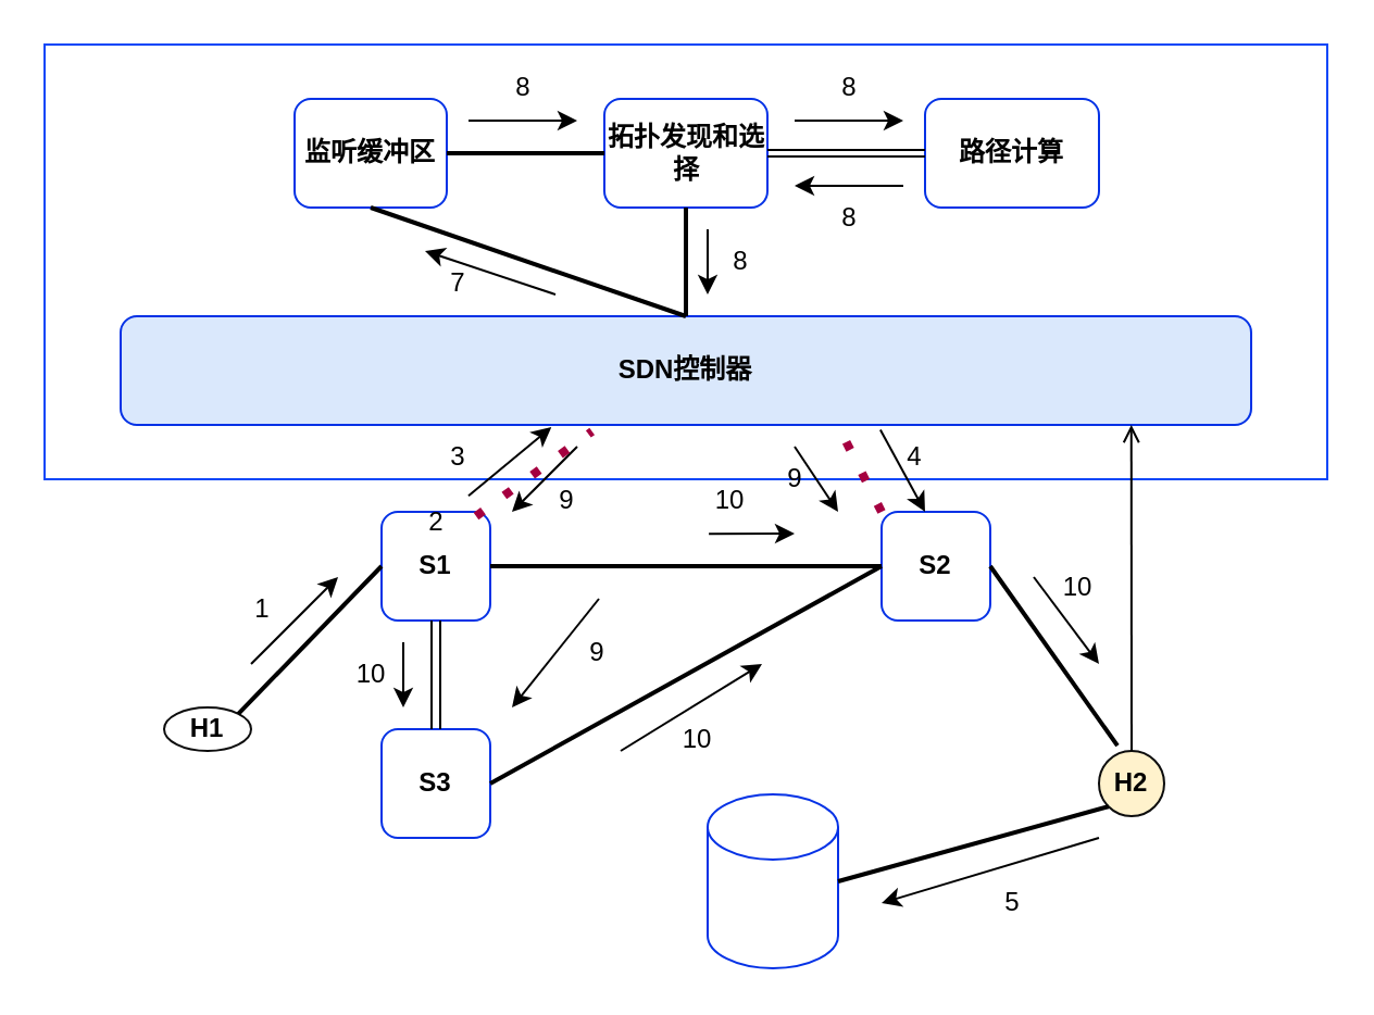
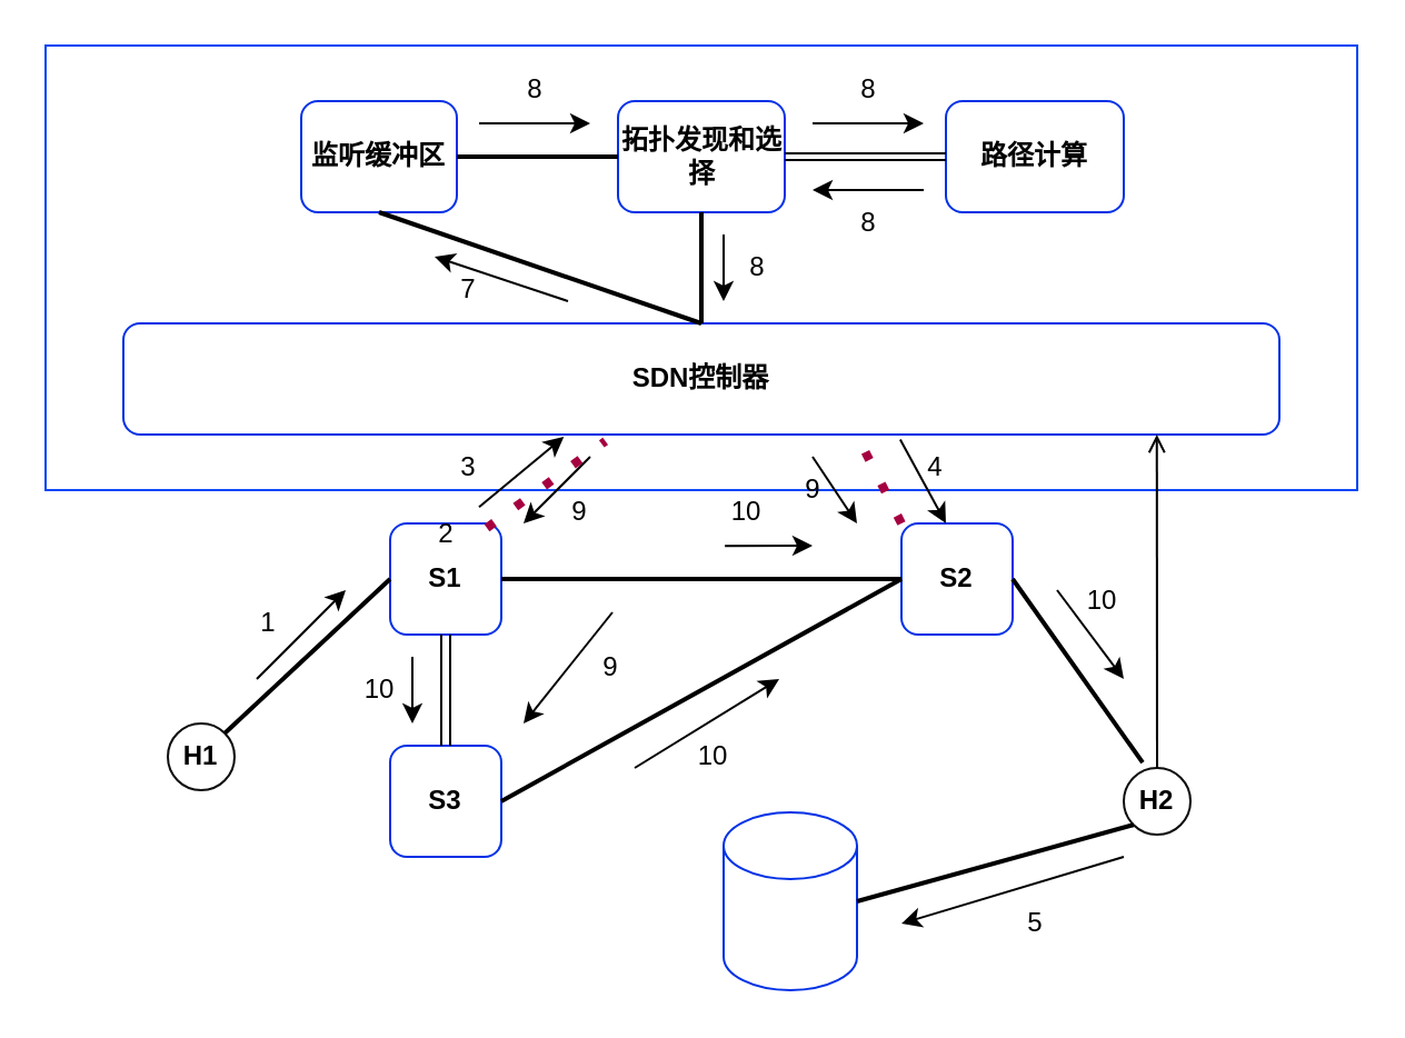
- <mxCell id="6" value="&lt;b&gt;SDN控制器&lt;/b&gt;" style="rounded=1;whiteSpace=wrap;html=1;strokeColor=#0532e6;fillColor=#dae8fc;" vertex="1" parent="1"><mxGeometry x="55" y="145" width="520" height="50" as="geometry" /></mxCell>
+ <mxCell id="6" value="&lt;b&gt;SDN控制器&lt;/b&gt;" style="rounded=1;whiteSpace=wrap;html=1;strokeColor=#0532e6;" vertex="1" parent="1"><mxGeometry x="55" y="145" width="520" height="50" as="geometry" /></mxCell>
- <mxCell id="11" value="&lt;b&gt;H1&lt;/b&gt;" style="ellipse;whiteSpace=wrap;html=1;aspect=fixed;strokeColor=#0d0d0d;rounded=1;gradientColor=none;" vertex="1" parent="1"><mxGeometry x="75" y="325" width="40" height="20" as="geometry" /></mxCell>
+ <mxCell id="11" value="&lt;b&gt;H1&lt;/b&gt;" style="ellipse;whiteSpace=wrap;html=1;aspect=fixed;strokeColor=#0d0d0d;rounded=1;gradientColor=none;" vertex="1" parent="1"><mxGeometry x="75" y="325" width="30" height="30" as="geometry" /></mxCell>
- <mxCell id="12" value="&lt;b&gt;H2&lt;/b&gt;" style="ellipse;whiteSpace=wrap;html=1;aspect=fixed;strokeColor=#0d0d0d;rounded=1;fillColor=#fff2cc;" vertex="1" parent="1"><mxGeometry x="505" y="345" width="30" height="30" as="geometry" /></mxCell>
+ <mxCell id="12" value="&lt;b&gt;H2&lt;/b&gt;" style="ellipse;whiteSpace=wrap;html=1;aspect=fixed;strokeColor=#0d0d0d;rounded=1;" vertex="1" parent="1"><mxGeometry x="505" y="345" width="30" height="30" as="geometry" /></mxCell>
